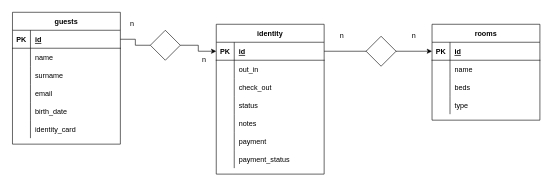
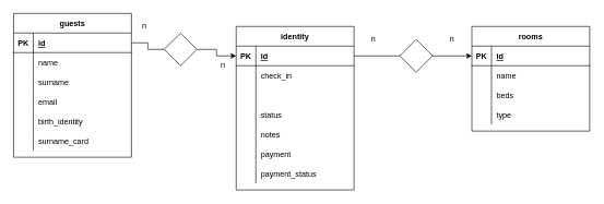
- <mxCell id="40" value="out_in" style="shape=partialRectangle;connectable=0;fillColor=none;top=0;left=0;bottom=0;right=0;align=left;spacingLeft=6;overflow=hidden;" vertex="1" parent="38"><mxGeometry x="30" width="150" height="30" as="geometry" /></mxCell>
+ <mxCell id="40" value="check_in" style="shape=partialRectangle;connectable=0;fillColor=none;top=0;left=0;bottom=0;right=0;align=left;spacingLeft=6;overflow=hidden;" vertex="1" parent="38"><mxGeometry x="30" width="150" height="30" as="geometry" /></mxCell>
- <mxCell id="43" value="check_out" style="shape=partialRectangle;connectable=0;fillColor=none;top=0;left=0;bottom=0;right=0;align=left;spacingLeft=6;overflow=hidden;" vertex="1" parent="41"><mxGeometry x="30" width="150" height="30" as="geometry" /></mxCell>
- <mxCell id="30" value="birth_date" style="shape=partialRectangle;connectable=0;fillColor=none;top=0;left=0;bottom=0;right=0;align=left;spacingLeft=6;overflow=hidden;" vertex="1" parent="28"><mxGeometry x="30" width="150" height="30" as="geometry" /></mxCell>
+ <mxCell id="30" value="birth_identity" style="shape=partialRectangle;connectable=0;fillColor=none;top=0;left=0;bottom=0;right=0;align=left;spacingLeft=6;overflow=hidden;" vertex="1" parent="28"><mxGeometry x="30" width="150" height="30" as="geometry" /></mxCell>
- <mxCell id="33" value="identity_card" style="shape=partialRectangle;connectable=0;fillColor=none;top=0;left=0;bottom=0;right=0;align=left;spacingLeft=6;overflow=hidden;" vertex="1" parent="31"><mxGeometry x="30" width="150" height="30" as="geometry" /></mxCell>
+ <mxCell id="33" value="surname_card" style="shape=partialRectangle;connectable=0;fillColor=none;top=0;left=0;bottom=0;right=0;align=left;spacingLeft=6;overflow=hidden;" vertex="1" parent="31"><mxGeometry x="30" width="150" height="30" as="geometry" /></mxCell>
